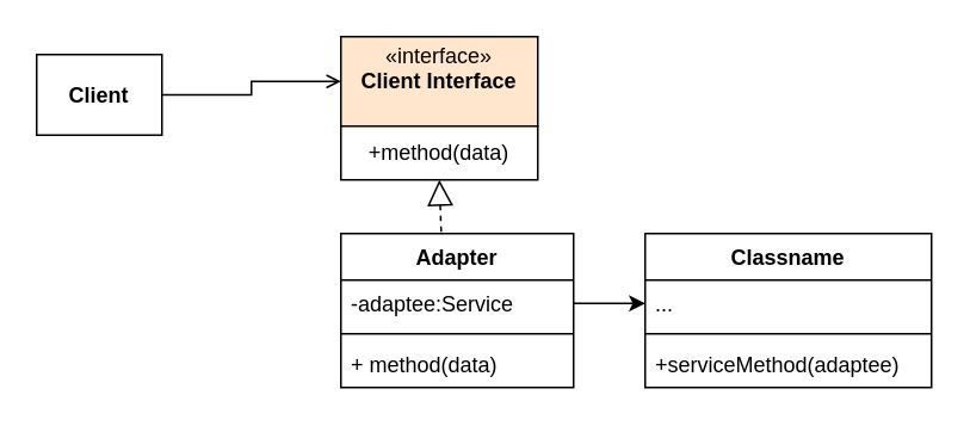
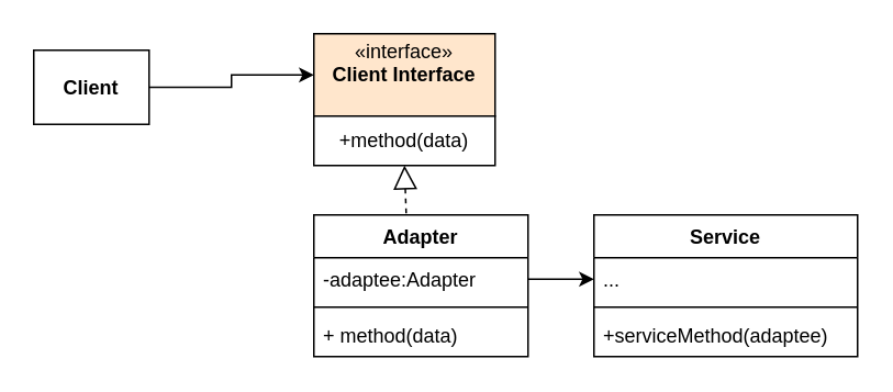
- <mxCell id="2" style="edgeStyle=orthogonalEdgeStyle;rounded=0;orthogonalLoop=1;jettySize=auto;html=1;endArrow=open;" parent="1" source="3" target="4" edge="1"><mxGeometry relative="1" as="geometry" /></mxCell>
+ <mxCell id="2" style="edgeStyle=orthogonalEdgeStyle;rounded=0;orthogonalLoop=1;jettySize=auto;html=1;" parent="1" source="3" target="4" edge="1"><mxGeometry relative="1" as="geometry" /></mxCell>
- <mxCell id="11" value="Classname" style="swimlane;fontStyle=1;align=center;verticalAlign=top;childLayout=stackLayout;horizontal=1;startSize=26;horizontalStack=0;resizeParent=1;resizeParentMax=0;resizeLast=0;collapsible=1;marginBottom=0;whiteSpace=wrap;html=1;" parent="1" vertex="1"><mxGeometry x="360" y="130" width="160" height="86" as="geometry" /></mxCell>
+ <mxCell id="11" value="Service" style="swimlane;fontStyle=1;align=center;verticalAlign=top;childLayout=stackLayout;horizontal=1;startSize=26;horizontalStack=0;resizeParent=1;resizeParentMax=0;resizeLast=0;collapsible=1;marginBottom=0;whiteSpace=wrap;html=1;" parent="1" vertex="1"><mxGeometry x="360" y="130" width="160" height="86" as="geometry" /></mxCell>
- <mxCell id="8" value="-adaptee:Service" style="text;strokeColor=none;fillColor=none;align=left;verticalAlign=top;spacingLeft=4;spacingRight=4;overflow=hidden;rotatable=0;points=[[0,0.5],[1,0.5]];portConstraint=eastwest;whiteSpace=wrap;html=1;" parent="7" vertex="1"><mxGeometry y="26" width="130" height="26" as="geometry" /></mxCell>
+ <mxCell id="8" value="-adaptee:Adapter" style="text;strokeColor=none;fillColor=none;align=left;verticalAlign=top;spacingLeft=4;spacingRight=4;overflow=hidden;rotatable=0;points=[[0,0.5],[1,0.5]];portConstraint=eastwest;whiteSpace=wrap;html=1;" parent="7" vertex="1"><mxGeometry y="26" width="130" height="26" as="geometry" /></mxCell>
